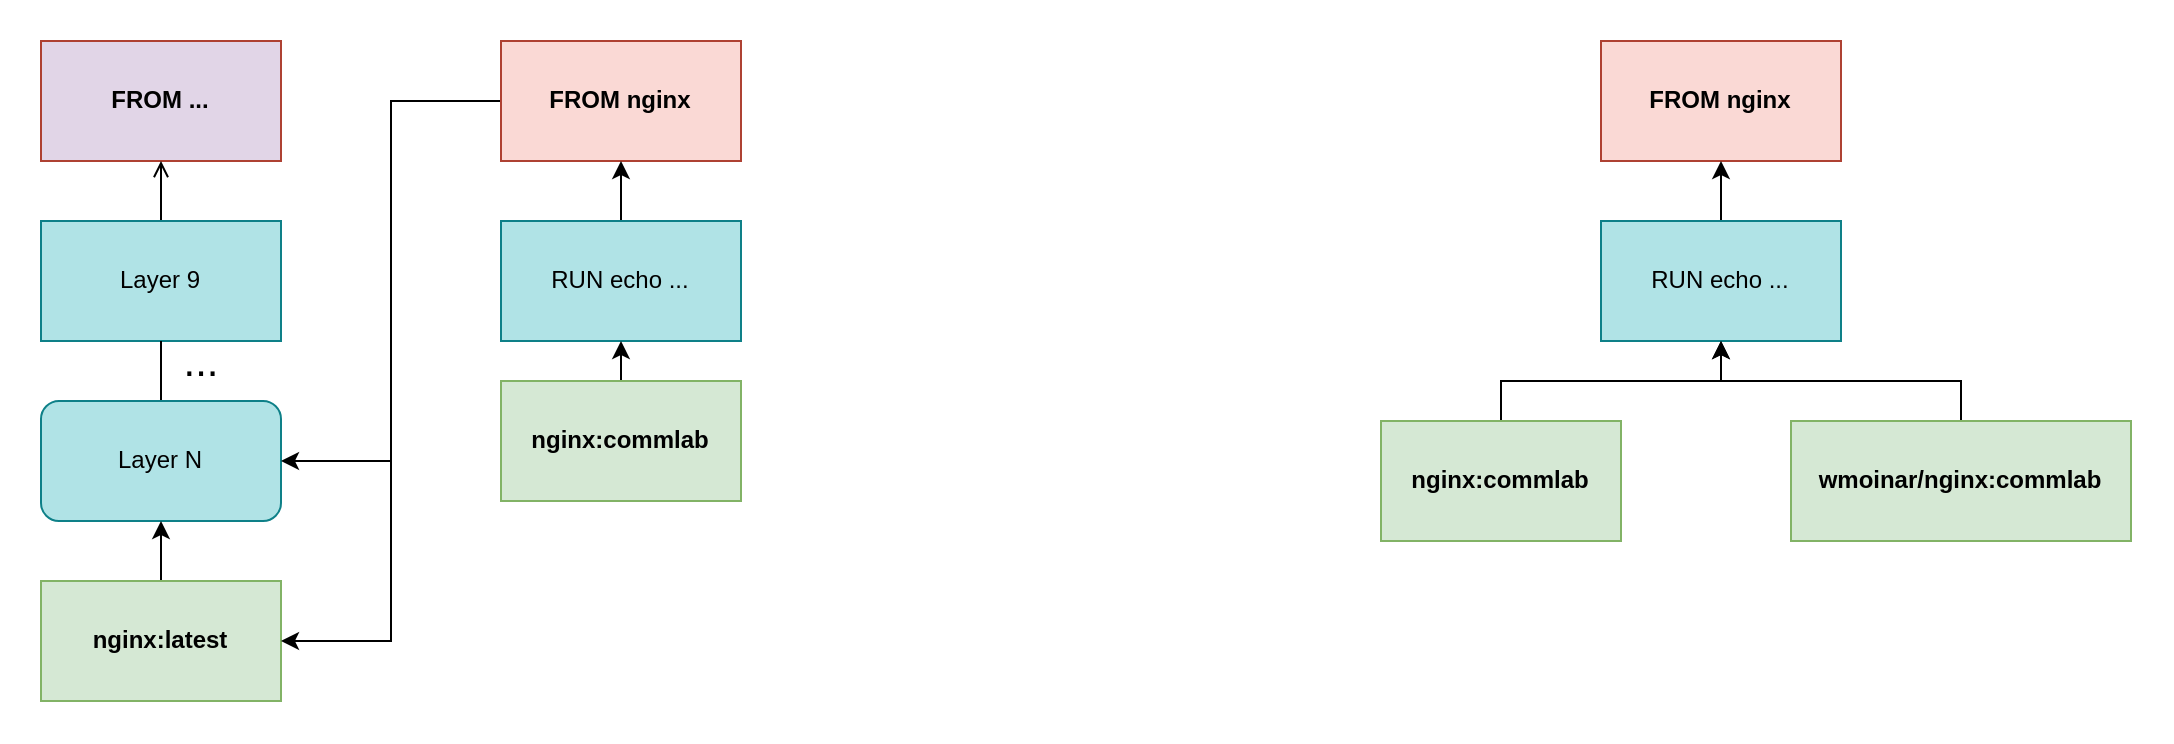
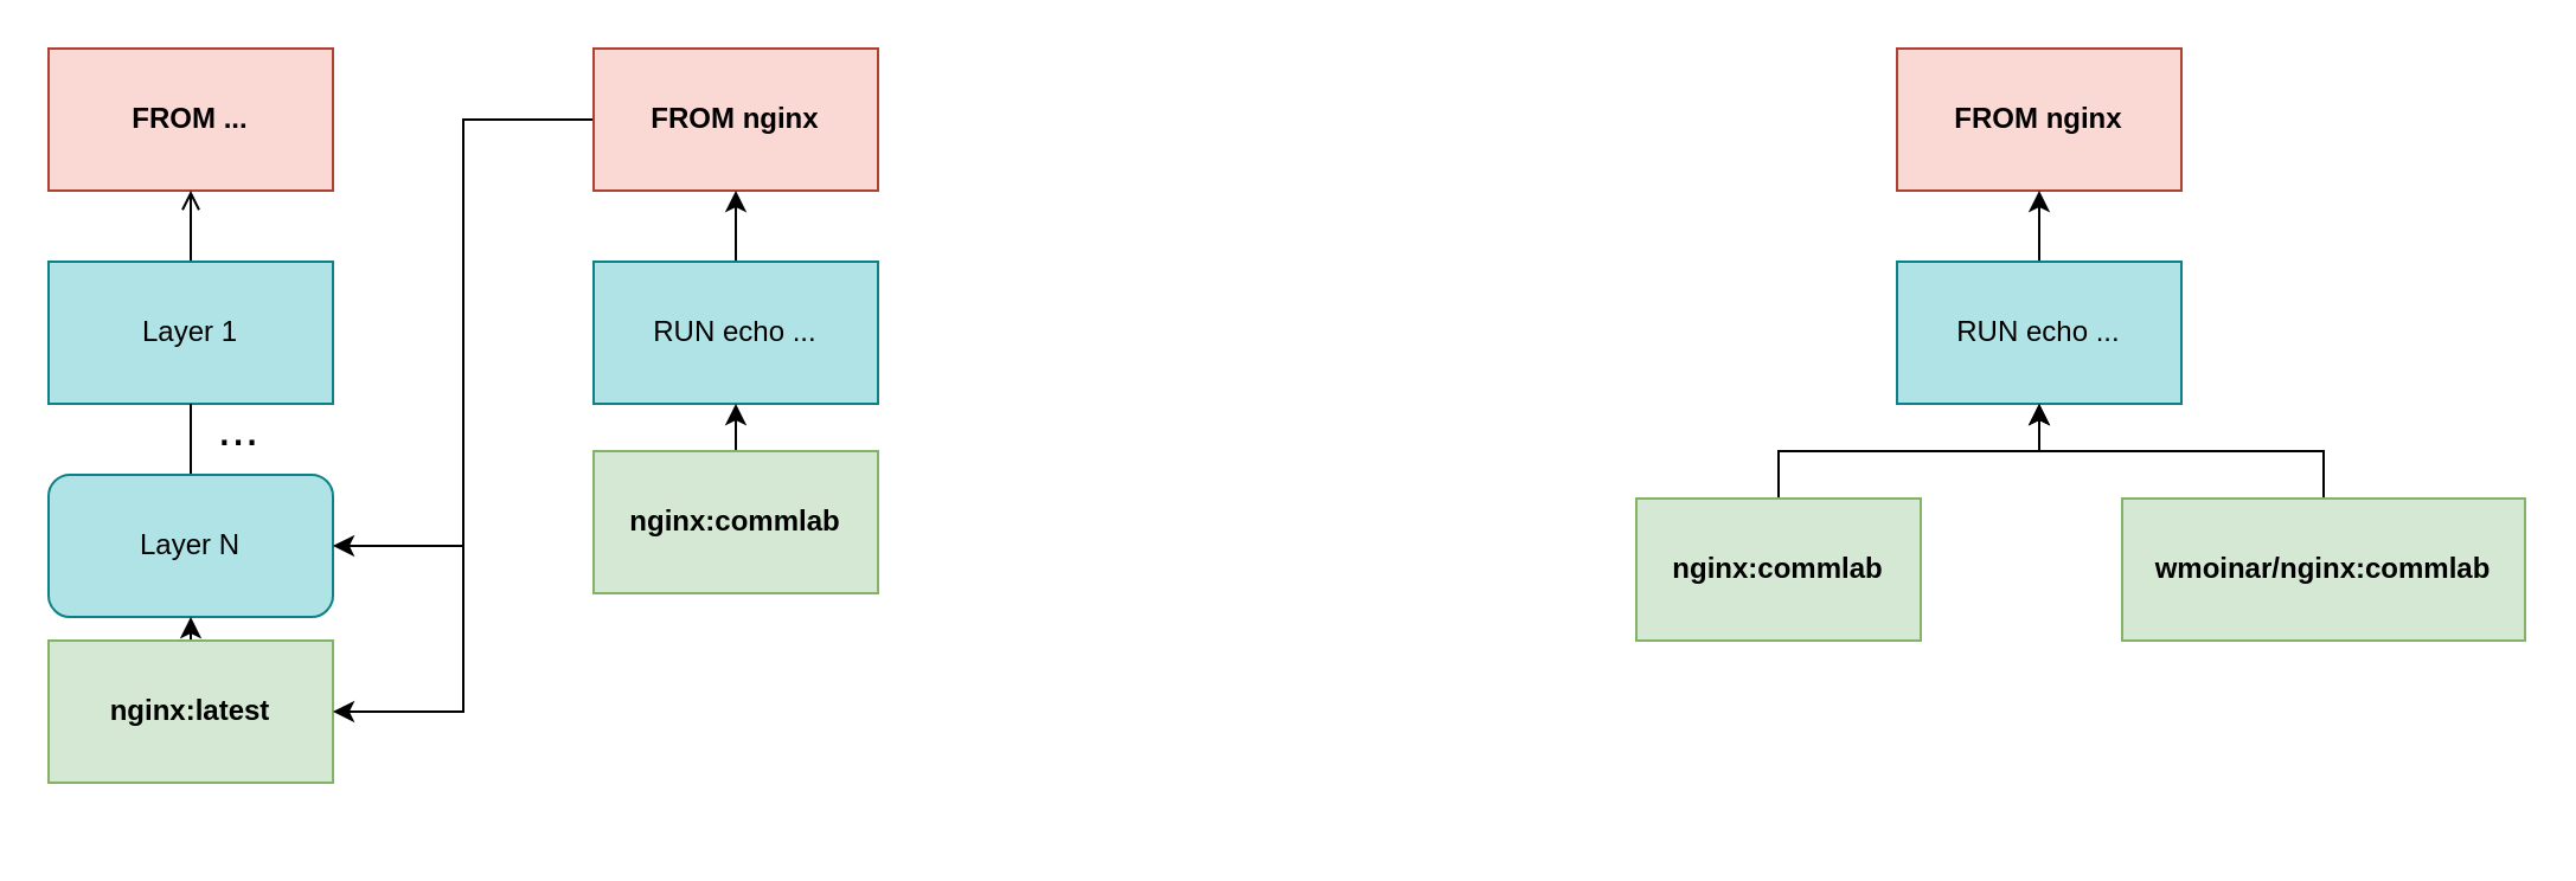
- <mxCell id="2" value="&lt;div&gt;FROM ...&lt;/div&gt;" style="rounded=0;whiteSpace=wrap;html=1;fillColor=#e1d5e7;strokeColor=#ae4132;fontStyle=1;" vertex="1" parent="1"><mxGeometry x="20" y="20" width="120" height="60" as="geometry" /></mxCell>
+ <mxCell id="2" value="&lt;div&gt;FROM ...&lt;/div&gt;" style="rounded=0;whiteSpace=wrap;html=1;fillColor=#fad9d5;strokeColor=#ae4132;fontStyle=1" vertex="1" parent="1"><mxGeometry x="20" y="20" width="120" height="60" as="geometry" /></mxCell>
- <mxCell id="4" value="Layer 9" style="rounded=0;whiteSpace=wrap;html=1;fillColor=#b0e3e6;strokeColor=#0e8088;fontStyle=0" vertex="1" parent="1"><mxGeometry x="20" y="110" width="120" height="60" as="geometry" /></mxCell>
+ <mxCell id="4" value="Layer 1" style="rounded=0;whiteSpace=wrap;html=1;fillColor=#b0e3e6;strokeColor=#0e8088;fontStyle=0" vertex="1" parent="1"><mxGeometry x="20" y="110" width="120" height="60" as="geometry" /></mxCell>
- <mxCell id="8" value="nginx:latest" style="rounded=0;whiteSpace=wrap;html=1;fillColor=#d5e8d4;strokeColor=#82b366;fontStyle=1" vertex="1" parent="1"><mxGeometry x="20" y="290" width="120" height="60" as="geometry" /></mxCell>
+ <mxCell id="8" value="nginx:latest" style="rounded=0;whiteSpace=wrap;html=1;fillColor=#d5e8d4;strokeColor=#82b366;fontStyle=1" vertex="1" parent="1"><mxGeometry x="20" y="270" width="120" height="60" as="geometry" /></mxCell>
